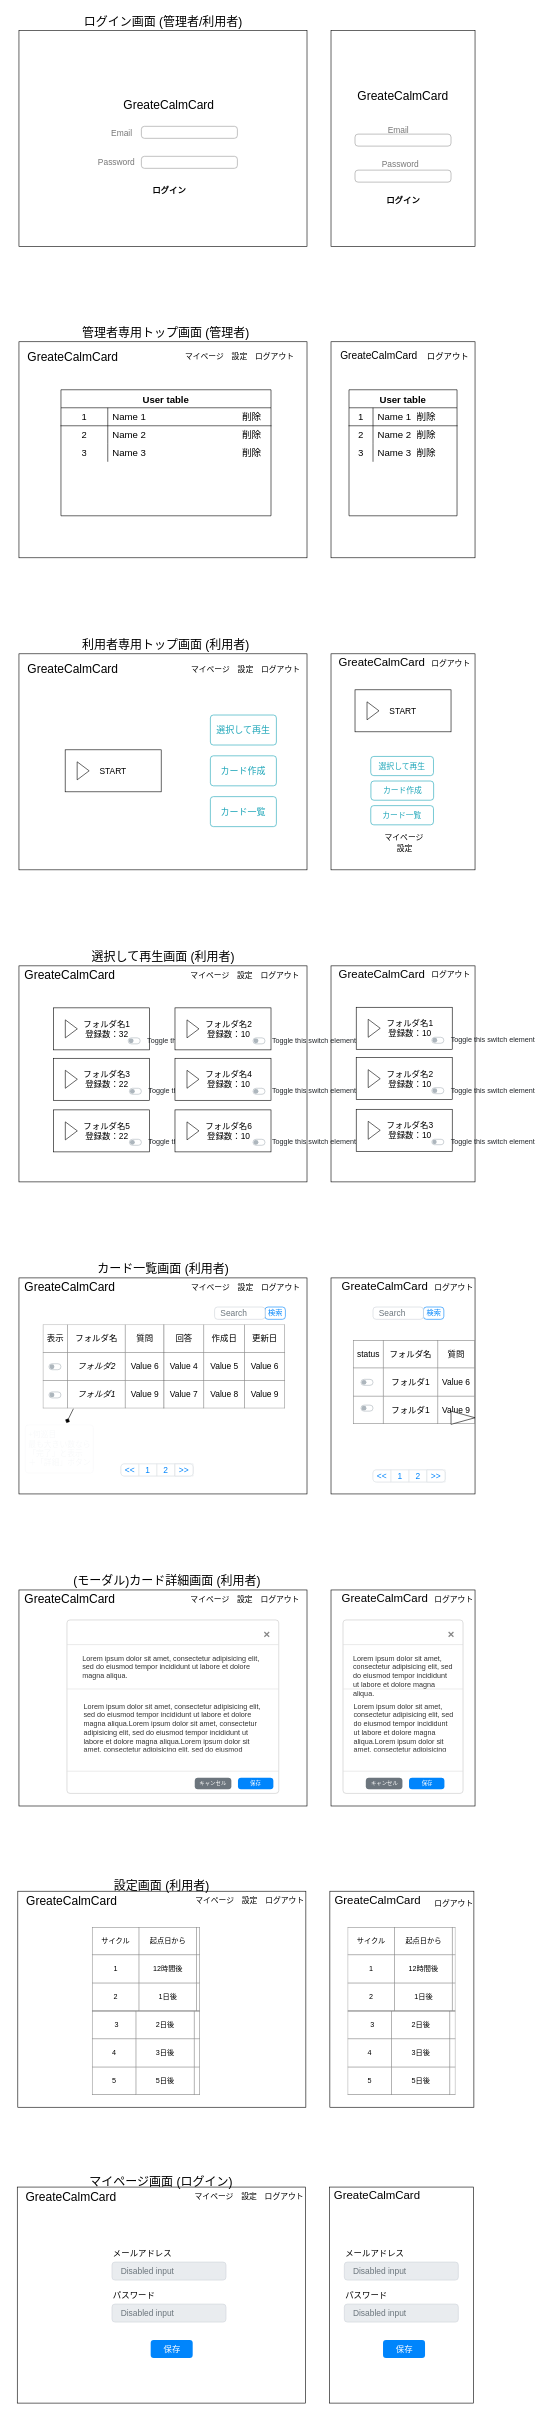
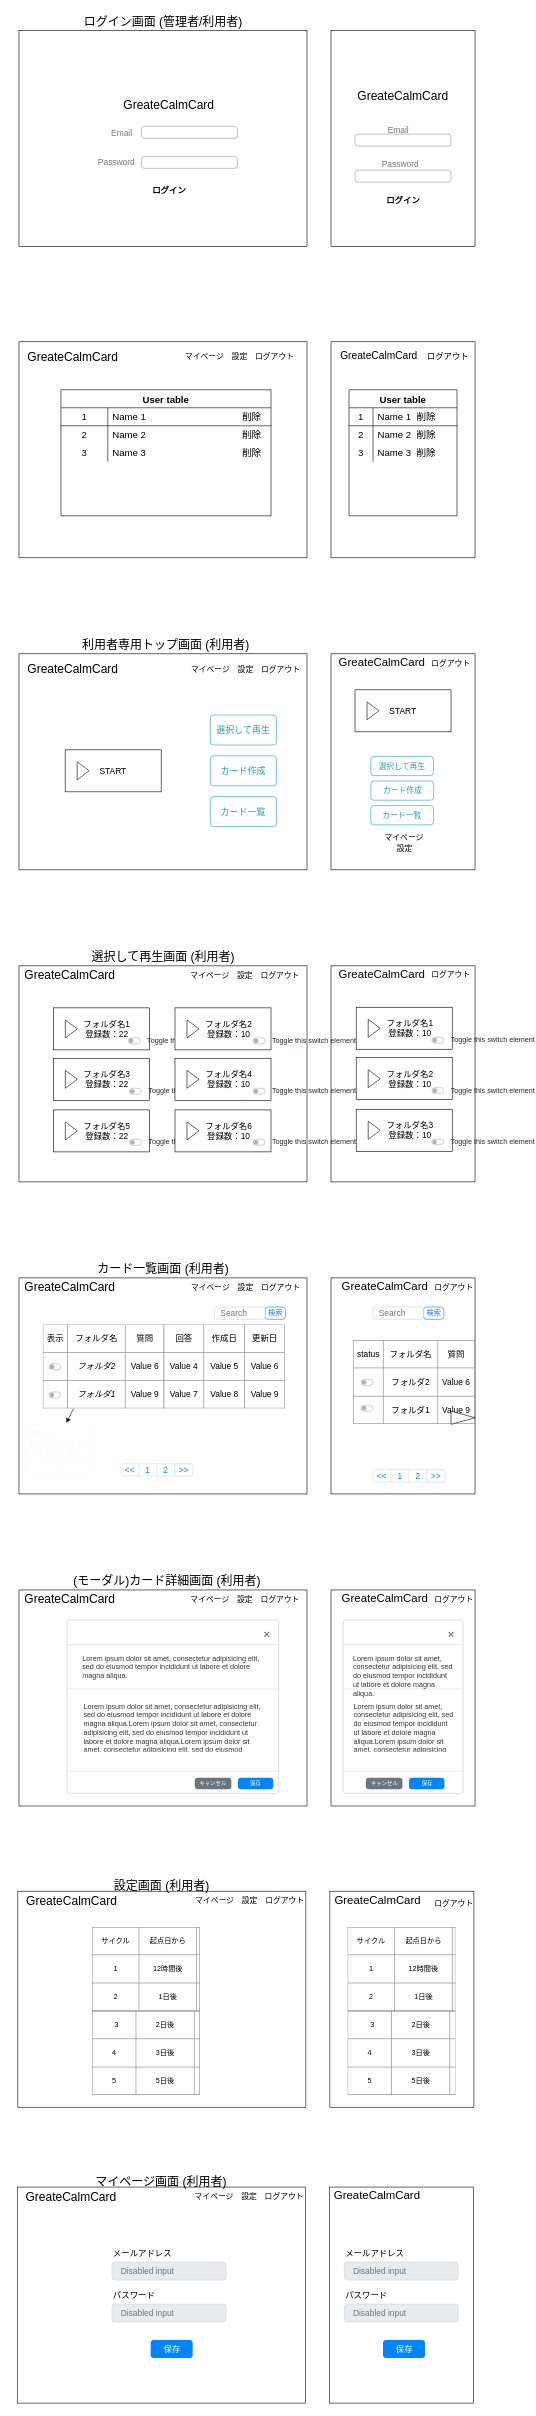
- <mxCell id="44" value="管理者専用トップ画面 (管理者)" style="text;html=1;strokeColor=none;fillColor=none;align=center;verticalAlign=middle;whiteSpace=wrap;rounded=0;fontSize=20;" parent="1" vertex="1"><mxGeometry x="88.25" y="539" width="375.5" height="30" as="geometry" /></mxCell>
- <mxCell id="71" value="&amp;nbsp; &amp;nbsp; &amp;nbsp;フォルダ名1&lt;br style=&quot;font-size: 14px&quot;&gt;&amp;nbsp; &amp;nbsp; &amp;nbsp;登録数：32" style="html=1;whiteSpace=wrap;container=1;recursiveResize=0;collapsible=0;fontSize=14;" parent="1" vertex="1"><mxGeometry x="88.25" y="1679" width="160" height="70" as="geometry" /></mxCell>
+ <mxCell id="71" value="&amp;nbsp; &amp;nbsp; &amp;nbsp;フォルダ名1&lt;br style=&quot;font-size: 14px&quot;&gt;&amp;nbsp; &amp;nbsp; &amp;nbsp;登録数：22" style="html=1;whiteSpace=wrap;container=1;recursiveResize=0;collapsible=0;fontSize=14;" parent="1" vertex="1"><mxGeometry x="88.25" y="1679" width="160" height="70" as="geometry" /></mxCell>
- <mxCell id="104" value="&lt;table border=&quot;1&quot; width=&quot;100%&quot; style=&quot;width: 100% ; height: 100% ; border-collapse: collapse&quot;&gt;&lt;tbody&gt;&lt;tr&gt;&lt;td align=&quot;center&quot;&gt;status&lt;/td&gt;&lt;td align=&quot;center&quot;&gt;フォルダ名&lt;br&gt;&lt;/td&gt;&lt;td align=&quot;center&quot;&gt;質問&lt;/td&gt;&lt;/tr&gt;&lt;tr&gt;&lt;td align=&quot;center&quot;&gt;&lt;br&gt;&lt;/td&gt;&lt;td align=&quot;center&quot;&gt;フォルダ1&lt;/td&gt;&lt;td align=&quot;center&quot;&gt;Value 6&lt;/td&gt;&lt;/tr&gt;&lt;tr&gt;&lt;td align=&quot;center&quot;&gt;&lt;br&gt;&lt;/td&gt;&lt;td align=&quot;center&quot;&gt;フォルダ1&lt;/td&gt;&lt;td align=&quot;center&quot;&gt;Value 9&lt;/td&gt;&lt;/tr&gt;&lt;/tbody&gt;&lt;/table&gt;" style="text;html=1;strokeColor=none;fillColor=none;overflow=fill;fontSize=14;" parent="1" vertex="1"><mxGeometry x="588" y="2233" width="203" height="140" as="geometry" /></mxCell>
+ <mxCell id="104" value="&lt;table border=&quot;1&quot; width=&quot;100%&quot; style=&quot;width: 100% ; height: 100% ; border-collapse: collapse&quot;&gt;&lt;tbody&gt;&lt;tr&gt;&lt;td align=&quot;center&quot;&gt;status&lt;/td&gt;&lt;td align=&quot;center&quot;&gt;フォルダ名&lt;br&gt;&lt;/td&gt;&lt;td align=&quot;center&quot;&gt;質問&lt;/td&gt;&lt;/tr&gt;&lt;tr&gt;&lt;td align=&quot;center&quot;&gt;&lt;br&gt;&lt;/td&gt;&lt;td align=&quot;center&quot;&gt;フォルダ2&lt;/td&gt;&lt;td align=&quot;center&quot;&gt;Value 6&lt;/td&gt;&lt;/tr&gt;&lt;tr&gt;&lt;td align=&quot;center&quot;&gt;&lt;br&gt;&lt;/td&gt;&lt;td align=&quot;center&quot;&gt;フォルダ1&lt;/td&gt;&lt;td align=&quot;center&quot;&gt;Value 9&lt;/td&gt;&lt;/tr&gt;&lt;/tbody&gt;&lt;/table&gt;" style="text;html=1;strokeColor=none;fillColor=none;overflow=fill;fontSize=14;" parent="1" vertex="1"><mxGeometry x="588" y="2233" width="203" height="140" as="geometry" /></mxCell>
- <mxCell id="101" style="edgeStyle=none;html=1;exitX=0.25;exitY=1;exitDx=0;exitDy=0;entryX=0.604;entryY=-0.041;entryDx=0;entryDy=0;entryPerimeter=0;fontSize=13;endArrow=diamond;" parent="1" source="102" target="134" edge="1"><mxGeometry relative="1" as="geometry" /></mxCell>
+ <mxCell id="101" style="edgeStyle=none;html=1;exitX=0.25;exitY=1;exitDx=0;exitDy=0;entryX=0.604;entryY=-0.041;entryDx=0;entryDy=0;entryPerimeter=0;fontSize=13;" parent="1" source="102" target="134" edge="1"><mxGeometry relative="1" as="geometry" /></mxCell>
- <mxCell id="169" value="マイページ画面 (ログイン)" style="text;html=1;strokeColor=none;fillColor=none;align=center;verticalAlign=middle;whiteSpace=wrap;rounded=0;fontSize=20;" vertex="1" parent="1"><mxGeometry x="20" y="3619" width="496.37" height="30" as="geometry" /></mxCell>
+ <mxCell id="169" value="マイページ画面 (利用者)" style="text;html=1;strokeColor=none;fillColor=none;align=center;verticalAlign=middle;whiteSpace=wrap;rounded=0;fontSize=20;" vertex="1" parent="1"><mxGeometry x="20" y="3619" width="496.37" height="30" as="geometry" /></mxCell>
